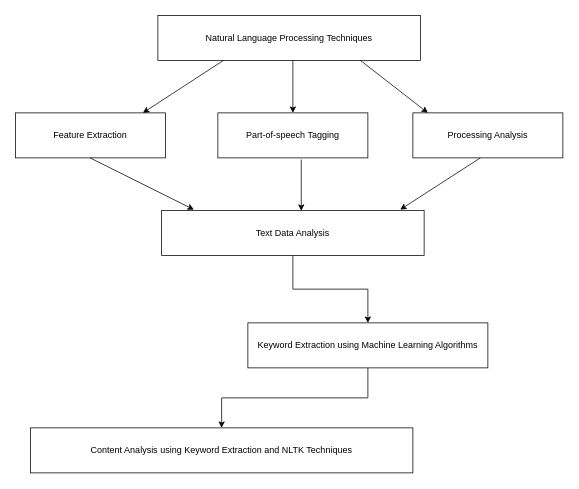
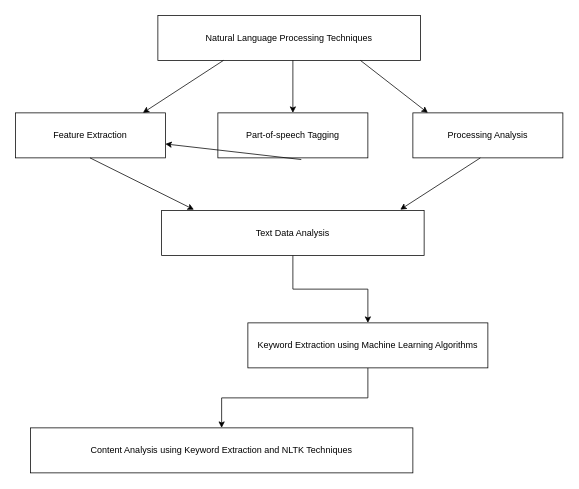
- <mxCell id="12" value="" style="endArrow=classic;html=1;rounded=0;entryX=0.532;entryY=0.01;entryDx=0;entryDy=0;entryPerimeter=0;exitX=0.556;exitY=1.037;exitDx=0;exitDy=0;exitPerimeter=0;" edge="1" parent="1" source="7" target="10"><mxGeometry width="50" height="50" relative="1" as="geometry"><mxPoint x="397" y="210" as="sourcePoint" /><mxPoint x="290" y="289" as="targetPoint" /></mxGeometry></mxCell>
+ <mxCell id="12" value="" style="endArrow=classic;html=1;rounded=0;exitX=0.556;exitY=1.037;exitDx=0;exitDy=0;exitPerimeter=0;" edge="1" parent="1" source="7" target="6"><mxGeometry width="50" height="50" relative="1" as="geometry"><mxPoint x="397" y="210" as="sourcePoint" /><mxPoint x="290" y="289" as="targetPoint" /></mxGeometry></mxCell>
